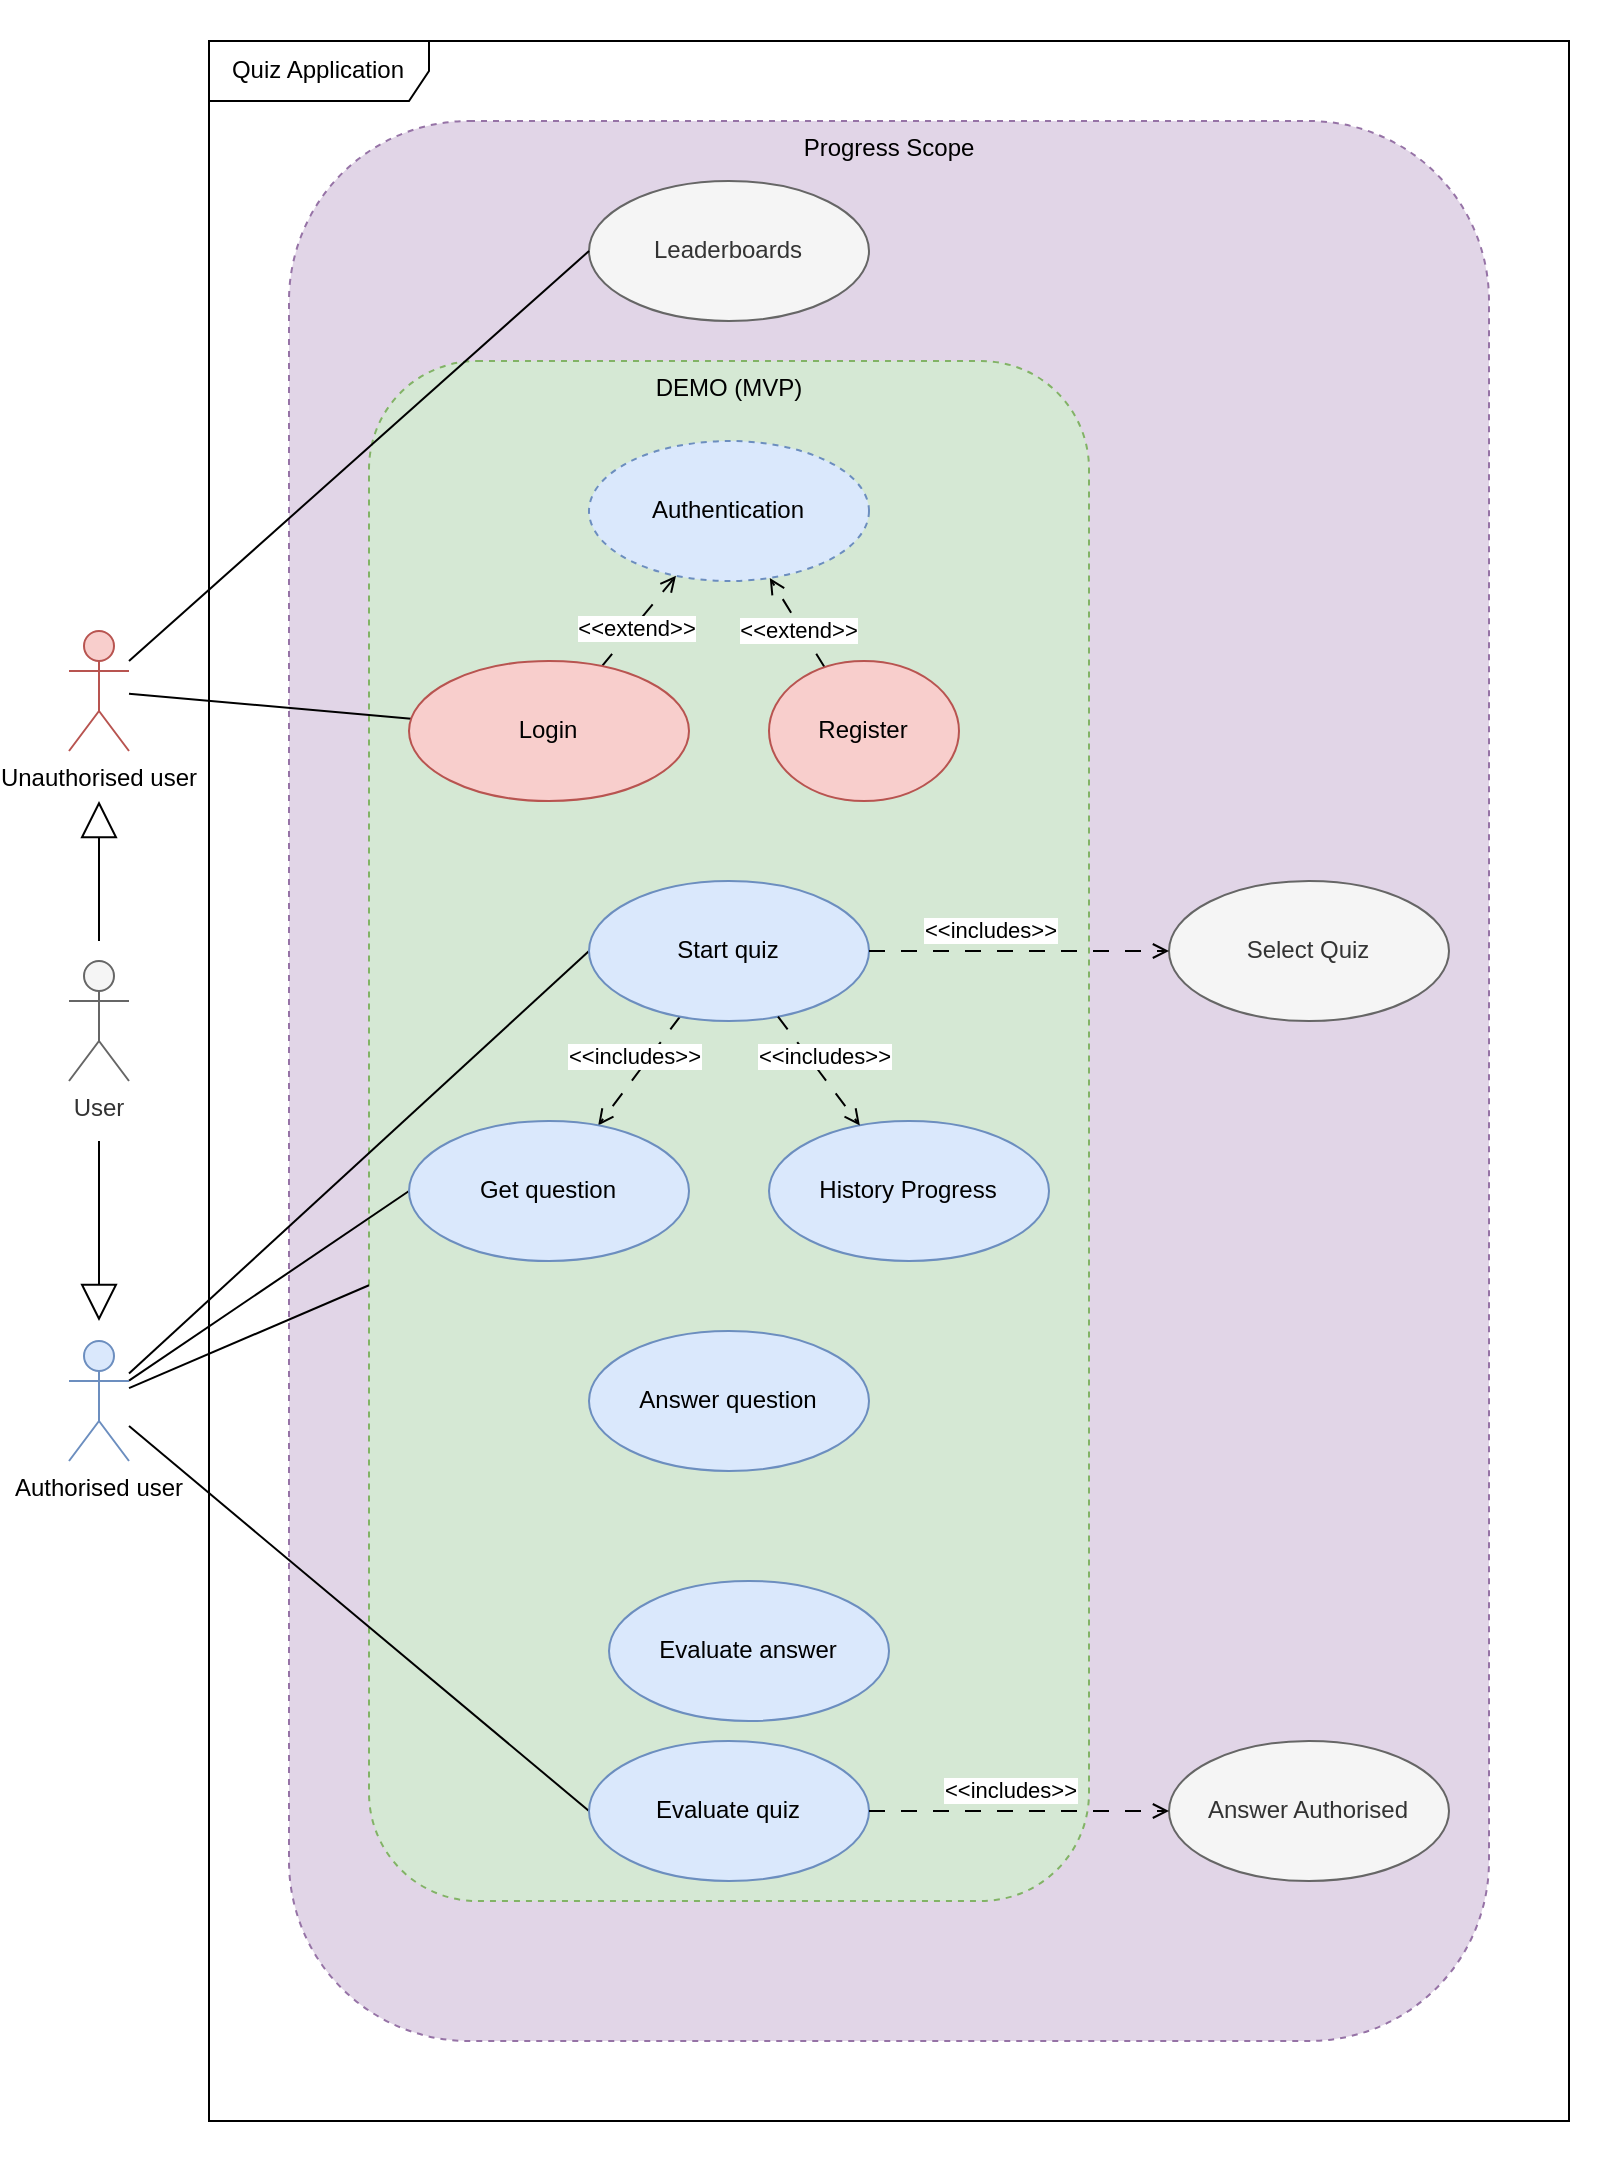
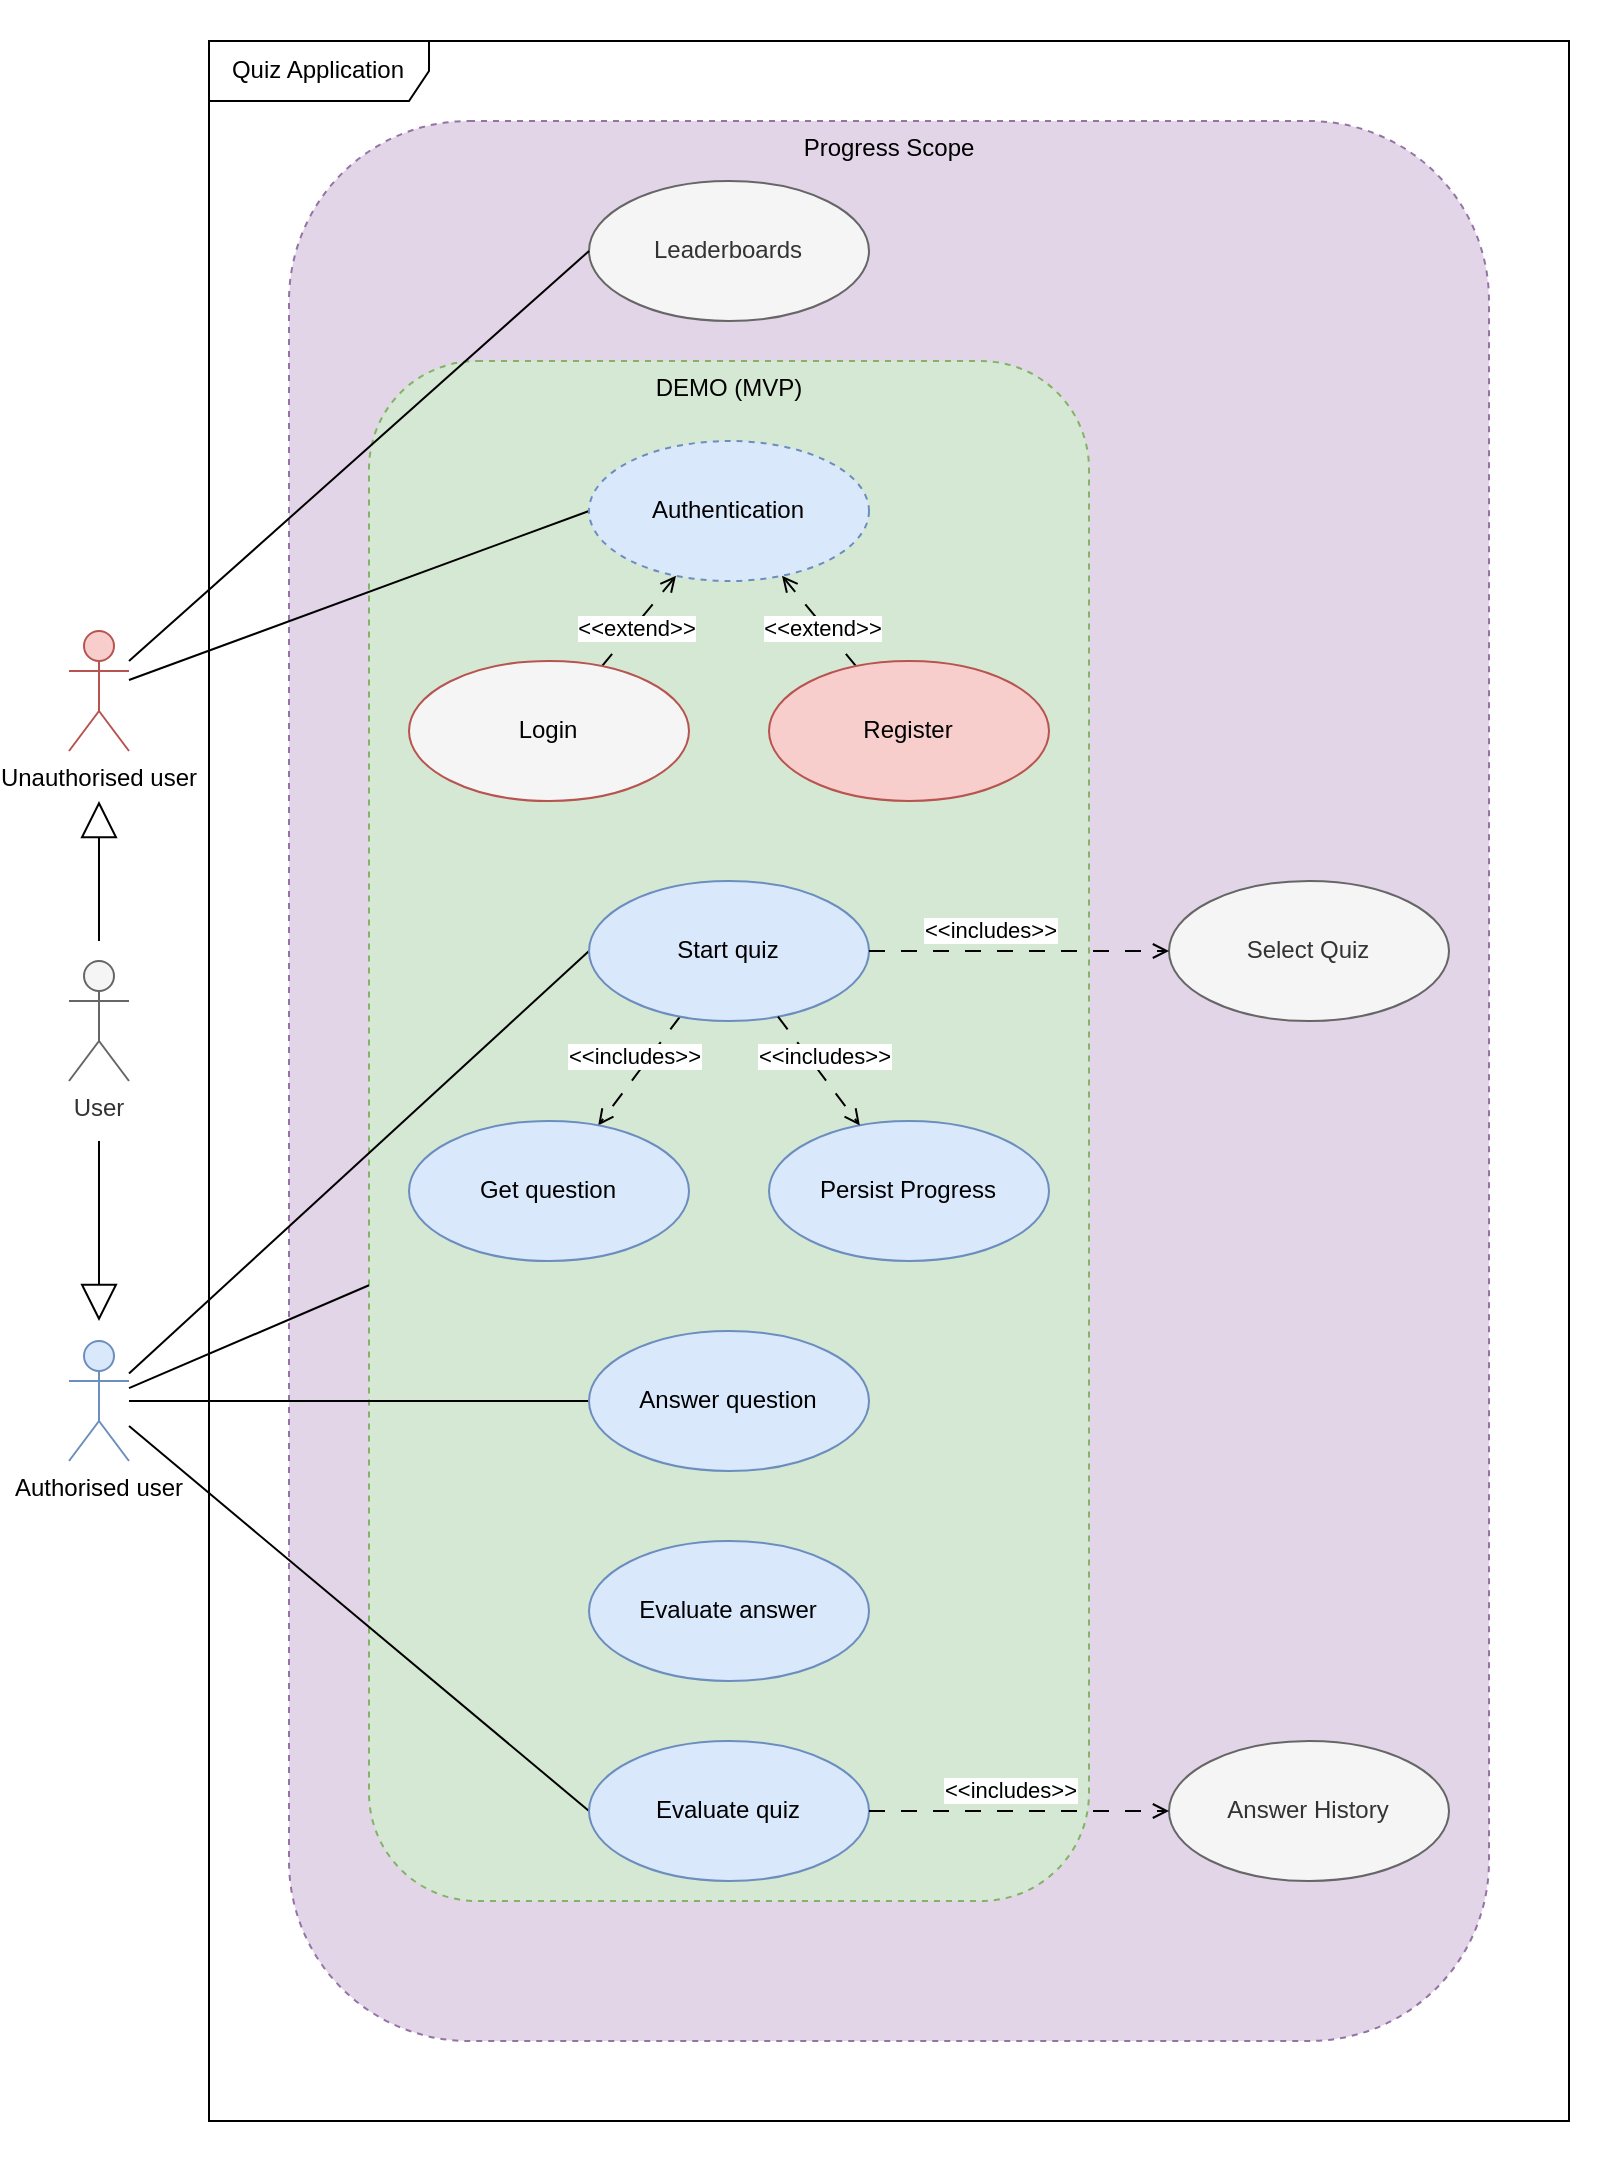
- <mxCell id="5" style="rounded=0;orthogonalLoop=1;jettySize=auto;html=1;endArrow=none;endFill=0;" parent="1" source="6" target="18" edge="1"><mxGeometry relative="1" as="geometry" /></mxCell>
+ <mxCell id="5" style="rounded=0;orthogonalLoop=1;jettySize=auto;html=1;endArrow=none;endFill=0;entryX=0;entryY=0.5;entryDx=0;entryDy=0;" parent="1" source="6" target="12" edge="1"><mxGeometry relative="1" as="geometry" /></mxCell>
- <mxCell id="18" value="Login" style="ellipse;whiteSpace=wrap;html=1;fillColor=#f8cecc;strokeColor=#b85450;" parent="1" vertex="1"><mxGeometry x="190" y="330" width="140" height="70" as="geometry" /></mxCell>
+ <mxCell id="18" value="Login" style="ellipse;whiteSpace=wrap;html=1;fillColor=#f5f5f5;strokeColor=#b85450;" parent="1" vertex="1"><mxGeometry x="190" y="330" width="140" height="70" as="geometry" /></mxCell>
- <mxCell id="15" value="Register" style="ellipse;whiteSpace=wrap;html=1;fillColor=#f8cecc;strokeColor=#b85450;" parent="1" vertex="1"><mxGeometry x="370" y="330" width="95" height="70" as="geometry" /></mxCell>
+ <mxCell id="15" value="Register" style="ellipse;whiteSpace=wrap;html=1;fillColor=#f8cecc;strokeColor=#b85450;" parent="1" vertex="1"><mxGeometry x="370" y="330" width="140" height="70" as="geometry" /></mxCell>
- <mxCell id="37" value="History Progress" style="ellipse;whiteSpace=wrap;html=1;fillColor=#dae8fc;strokeColor=#6c8ebf;" vertex="1" parent="1"><mxGeometry x="370" y="560" width="140" height="70" as="geometry" /></mxCell>
+ <mxCell id="37" value="Persist Progress" style="ellipse;whiteSpace=wrap;html=1;fillColor=#dae8fc;strokeColor=#6c8ebf;" vertex="1" parent="1"><mxGeometry x="370" y="560" width="140" height="70" as="geometry" /></mxCell>
- <mxCell id="8" style="rounded=0;orthogonalLoop=1;jettySize=auto;html=1;endArrow=none;endFill=0;entryX=0;entryY=0.5;entryDx=0;entryDy=0;" parent="1" source="11" target="23" edge="1"><mxGeometry relative="1" as="geometry" /></mxCell>
+ <mxCell id="8" style="rounded=0;orthogonalLoop=1;jettySize=auto;html=1;endArrow=none;endFill=0;" parent="1" source="11" target="24" edge="1"><mxGeometry relative="1" as="geometry" /></mxCell>
- <mxCell id="25" value="Evaluate answer" style="ellipse;whiteSpace=wrap;html=1;fillColor=#dae8fc;strokeColor=#6c8ebf;" parent="1" vertex="1"><mxGeometry x="290" y="790" width="140" height="70" as="geometry" /></mxCell>
+ <mxCell id="25" value="Evaluate answer" style="ellipse;whiteSpace=wrap;html=1;fillColor=#dae8fc;strokeColor=#6c8ebf;" parent="1" vertex="1"><mxGeometry x="280" y="770" width="140" height="70" as="geometry" /></mxCell>
- <mxCell id="34" value="Answer Authorised" style="ellipse;whiteSpace=wrap;html=1;fillColor=#f5f5f5;strokeColor=#666666;fontColor=#333333;" vertex="1" parent="1"><mxGeometry x="570" y="870" width="140" height="70" as="geometry" /></mxCell>
+ <mxCell id="34" value="Answer History" style="ellipse;whiteSpace=wrap;html=1;fillColor=#f5f5f5;strokeColor=#666666;fontColor=#333333;" vertex="1" parent="1"><mxGeometry x="570" y="870" width="140" height="70" as="geometry" /></mxCell>
